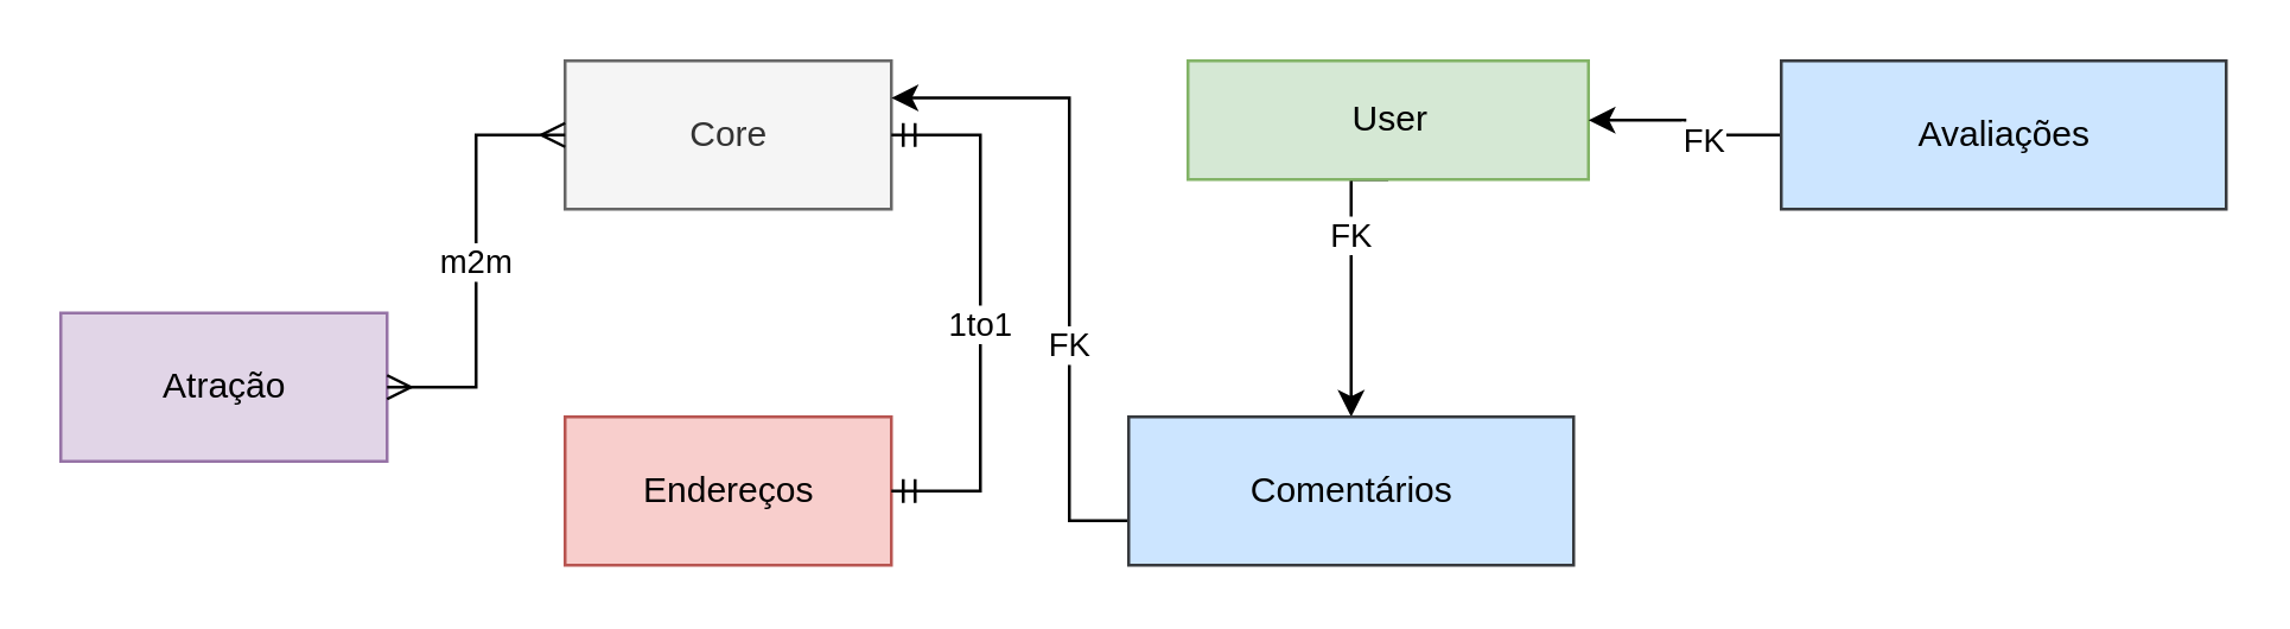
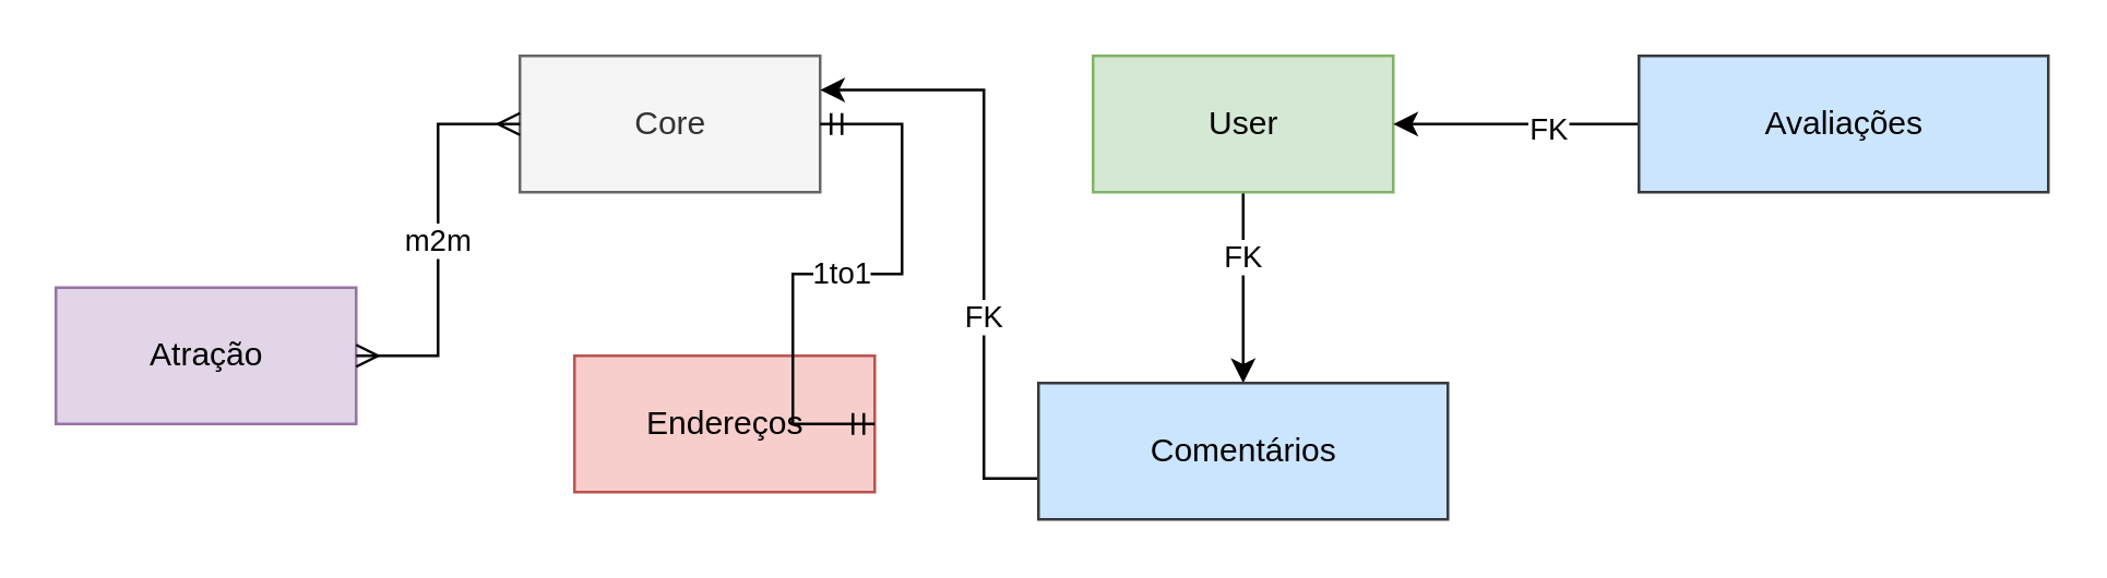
- <mxCell id="6" value="User" style="html=1;fillColor=#d5e8d4;strokeColor=#82b366;" parent="1" vertex="1"><mxGeometry x="400" y="20" width="135" height="40" as="geometry" /></mxCell>
+ <mxCell id="6" value="User" style="html=1;fillColor=#d5e8d4;strokeColor=#82b366;" parent="1" vertex="1"><mxGeometry x="400" y="20" width="110" height="50" as="geometry" /></mxCell>
- <mxCell id="7" value="Endereços" style="html=1;fillColor=#f8cecc;strokeColor=#b85450;" parent="1" vertex="1"><mxGeometry x="190" y="140" width="110" height="50" as="geometry" /></mxCell>
+ <mxCell id="7" value="Endereços" style="html=1;fillColor=#f8cecc;strokeColor=#b85450;" parent="1" vertex="1"><mxGeometry x="210" y="130" width="110" height="50" as="geometry" /></mxCell>
